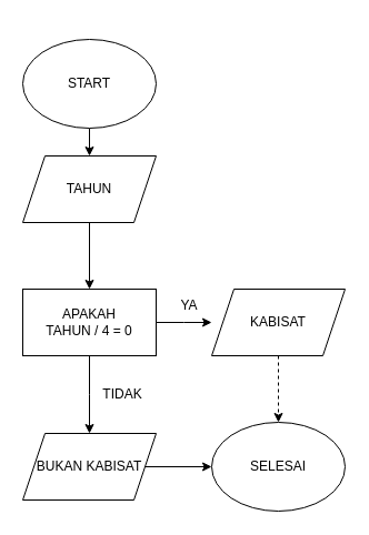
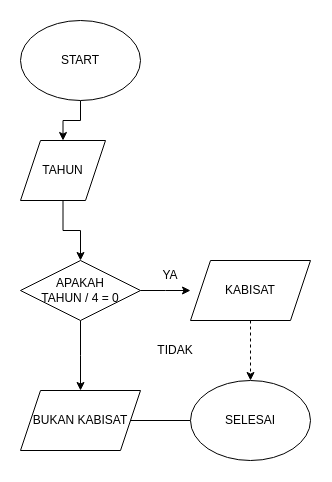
- <mxCell id="3" value="START" style="ellipse;whiteSpace=wrap;html=1;" vertex="1" parent="1"><mxGeometry x="20" y="35" width="120" height="80" as="geometry" /></mxCell>
+ <mxCell id="3" value="START" style="ellipse;whiteSpace=wrap;html=1;" vertex="1" parent="1"><mxGeometry x="20" y="20" width="120" height="80" as="geometry" /></mxCell>
- <mxCell id="5" value="TAHUN" style="shape=parallelogram;perimeter=parallelogramPerimeter;whiteSpace=wrap;html=1;fixedSize=1;" vertex="1" parent="1"><mxGeometry x="20" y="140" width="120" height="60" as="geometry" /></mxCell>
+ <mxCell id="5" value="TAHUN" style="shape=parallelogram;perimeter=parallelogramPerimeter;whiteSpace=wrap;html=1;fixedSize=1;" vertex="1" parent="1"><mxGeometry x="20" y="140" width="85" height="60" as="geometry" /></mxCell>
- <mxCell id="8" value="APAKAH&lt;br&gt;TAHUN / 4 = 0" style="whiteSpace=wrap;html=1;rounded=0;" vertex="1" parent="1"><mxGeometry x="20" y="260" width="120" height="60" as="geometry" /></mxCell>
+ <mxCell id="8" value="APAKAH&lt;br&gt;TAHUN / 4 = 0" style="rhombus;whiteSpace=wrap;html=1;rounded=0;" vertex="1" parent="1"><mxGeometry x="20" y="260" width="120" height="60" as="geometry" /></mxCell>
- <mxCell id="10" value="TIDAK" style="text;html=1;strokeColor=none;fillColor=none;align=center;verticalAlign=middle;whiteSpace=wrap;rounded=0;" vertex="1" parent="1"><mxGeometry x="80" y="340" width="60" height="30" as="geometry" /></mxCell>
+ <mxCell id="10" value="TIDAK" style="text;html=1;strokeColor=none;fillColor=none;align=center;verticalAlign=middle;whiteSpace=wrap;rounded=0;" vertex="1" parent="1"><mxGeometry x="145" y="335" width="60" height="30" as="geometry" /></mxCell>
- <mxCell id="11" value="" style="edgeStyle=orthogonalEdgeStyle;rounded=0;orthogonalLoop=1;jettySize=auto;html=1;" edge="1" parent="1" source="12" target="15"><mxGeometry relative="1" as="geometry" /></mxCell>
+ <mxCell id="11" value="" style="edgeStyle=orthogonalEdgeStyle;rounded=0;orthogonalLoop=1;jettySize=auto;html=1;endArrow=none;" edge="1" parent="1" source="12" target="15"><mxGeometry relative="1" as="geometry" /></mxCell>
